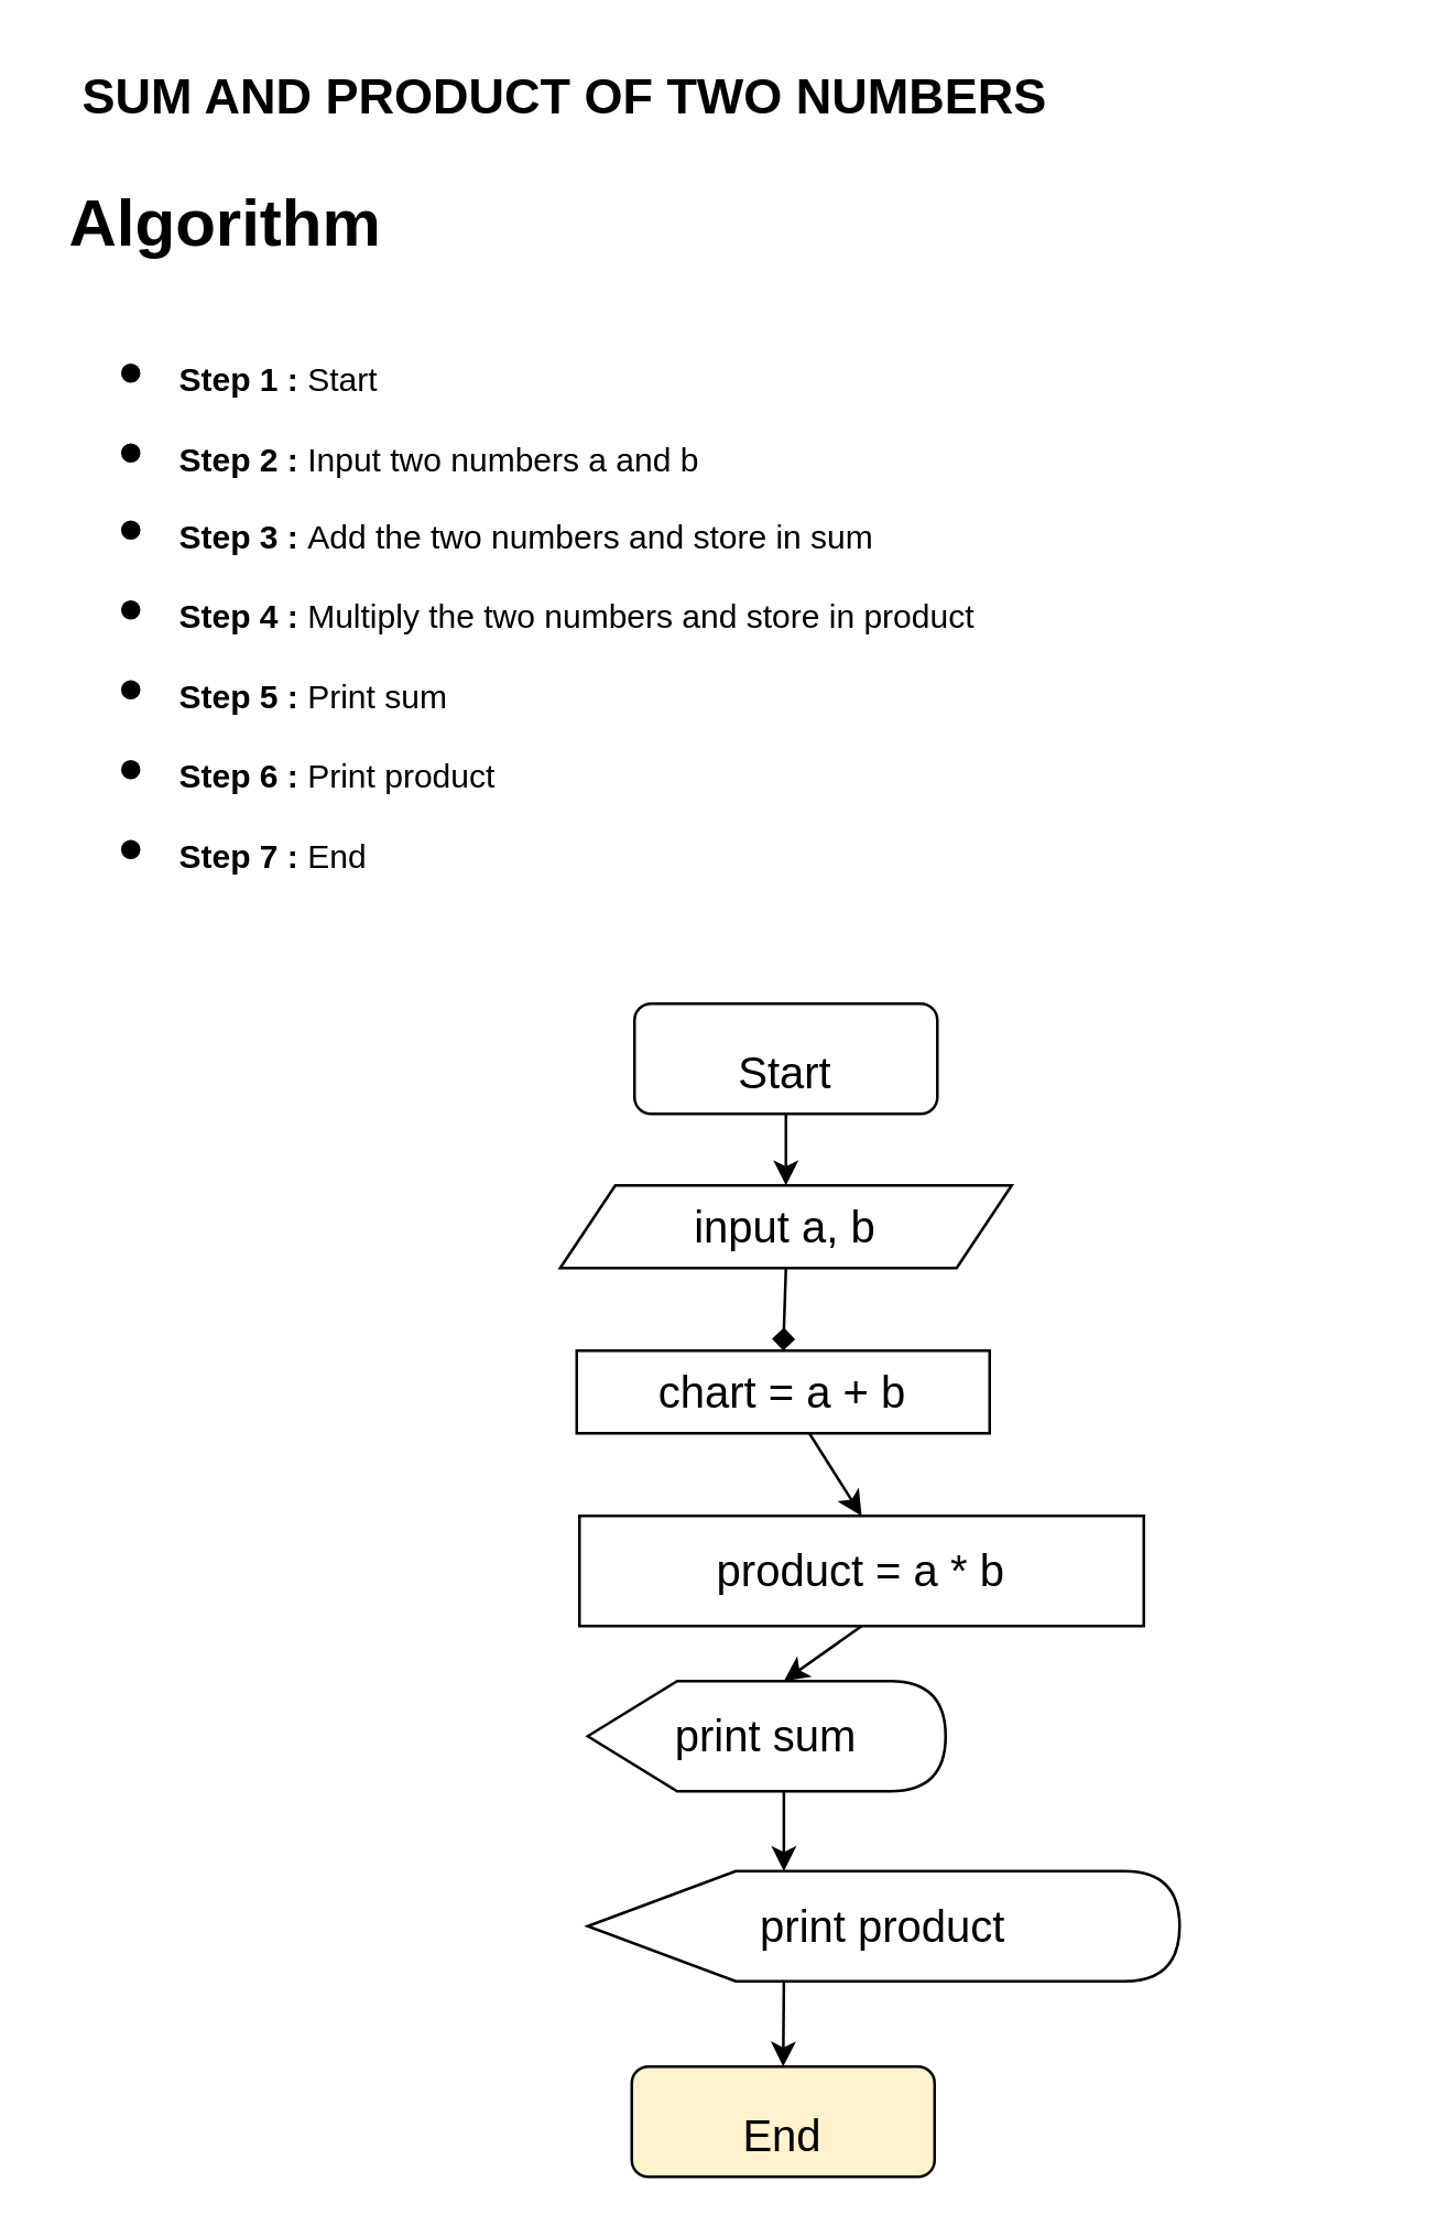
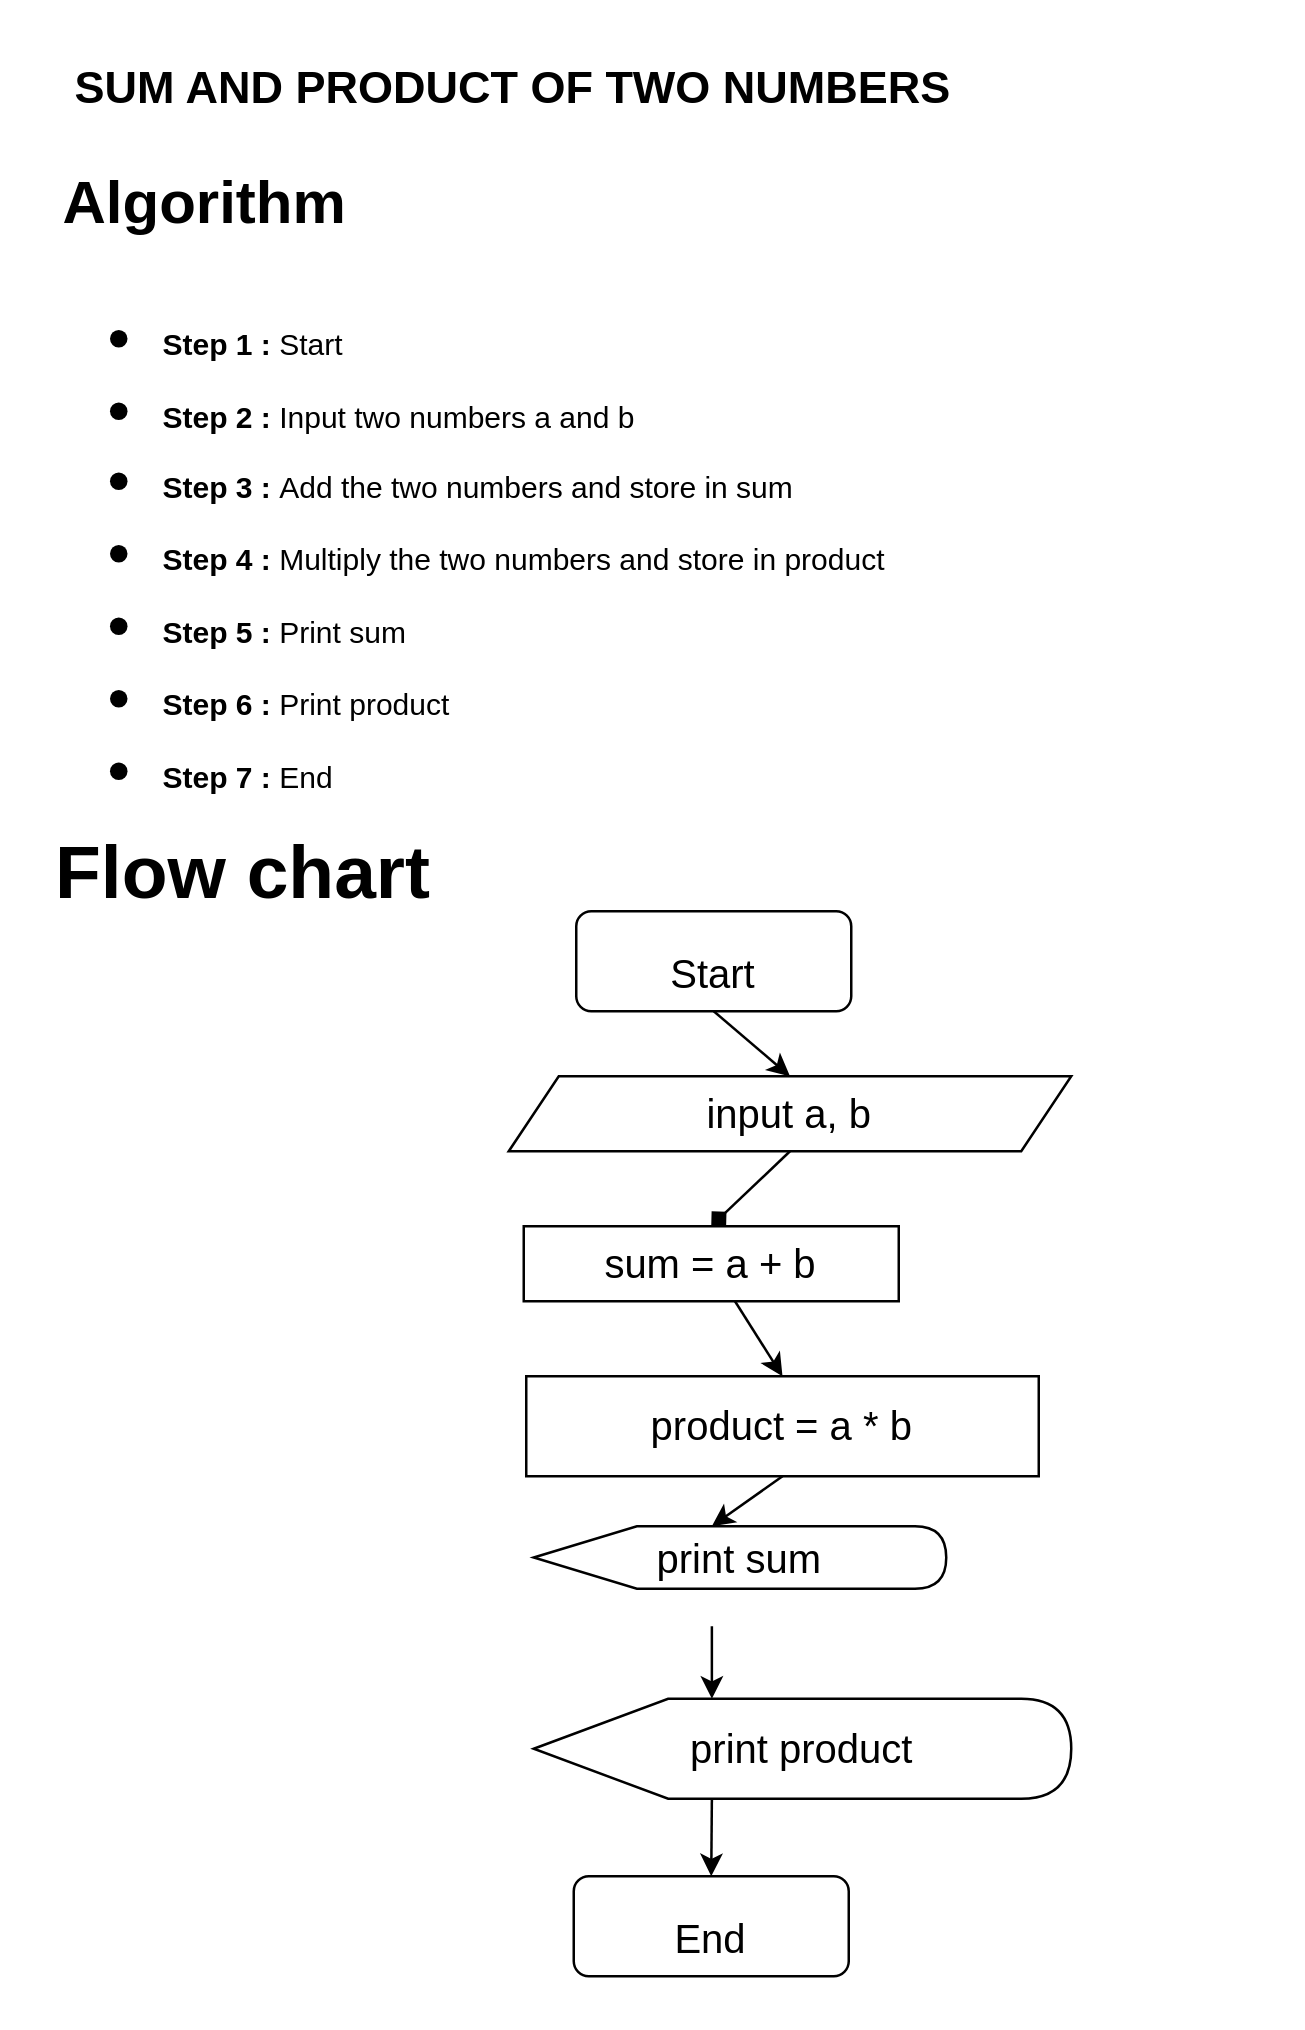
+ <mxCell id="4" value="&lt;h1&gt;&lt;font style=&quot;font-size: 30px&quot;&gt;Flow chart&lt;/font&gt;&lt;/h1&gt;" style="text;html=1;strokeColor=none;fillColor=none;align=left;verticalAlign=middle;whiteSpace=wrap;rounded=0;fontSize=18;" vertex="1" parent="1"><mxGeometry x="20" y="331" width="210" height="30" as="geometry" /></mxCell>
- <mxCell id="6" value="input a, b" style="shape=parallelogram;perimeter=parallelogramPerimeter;whiteSpace=wrap;html=1;fixedSize=1;fontSize=16;" vertex="1" parent="1"><mxGeometry x="203" y="430" width="164" height="30" as="geometry" /></mxCell>
+ <mxCell id="6" value="input a, b" style="shape=parallelogram;perimeter=parallelogramPerimeter;whiteSpace=wrap;html=1;fixedSize=1;fontSize=16;" vertex="1" parent="1"><mxGeometry x="203" y="430" width="225" height="30" as="geometry" /></mxCell>
- <mxCell id="8" value="chart = a + b" style="rounded=0;whiteSpace=wrap;html=1;fontSize=16;" vertex="1" parent="1"><mxGeometry x="209" y="490" width="150" height="30" as="geometry" /></mxCell>
+ <mxCell id="8" value="sum = a + b" style="rounded=0;whiteSpace=wrap;html=1;fontSize=16;" vertex="1" parent="1"><mxGeometry x="209" y="490" width="150" height="30" as="geometry" /></mxCell>
- <mxCell id="12" value="print sum" style="shape=display;whiteSpace=wrap;html=1;fontSize=16;" vertex="1" parent="1"><mxGeometry x="213" y="610" width="130" height="40" as="geometry" /></mxCell>
+ <mxCell id="12" value="print sum" style="shape=display;whiteSpace=wrap;html=1;fontSize=16;" vertex="1" parent="1"><mxGeometry x="213" y="610" width="165" height="25" as="geometry" /></mxCell>
- <mxCell id="16" value="&lt;font style=&quot;font-size: 16px&quot;&gt;End&lt;/font&gt;" style="rounded=1;whiteSpace=wrap;html=1;fontSize=30;align=center;fillColor=#fff2cc;" vertex="1" parent="1"><mxGeometry x="229" y="750" width="110" height="40" as="geometry" /></mxCell>
+ <mxCell id="16" value="&lt;font style=&quot;font-size: 16px&quot;&gt;End&lt;/font&gt;" style="rounded=1;whiteSpace=wrap;html=1;fontSize=30;align=center;" vertex="1" parent="1"><mxGeometry x="229" y="750" width="110" height="40" as="geometry" /></mxCell>
